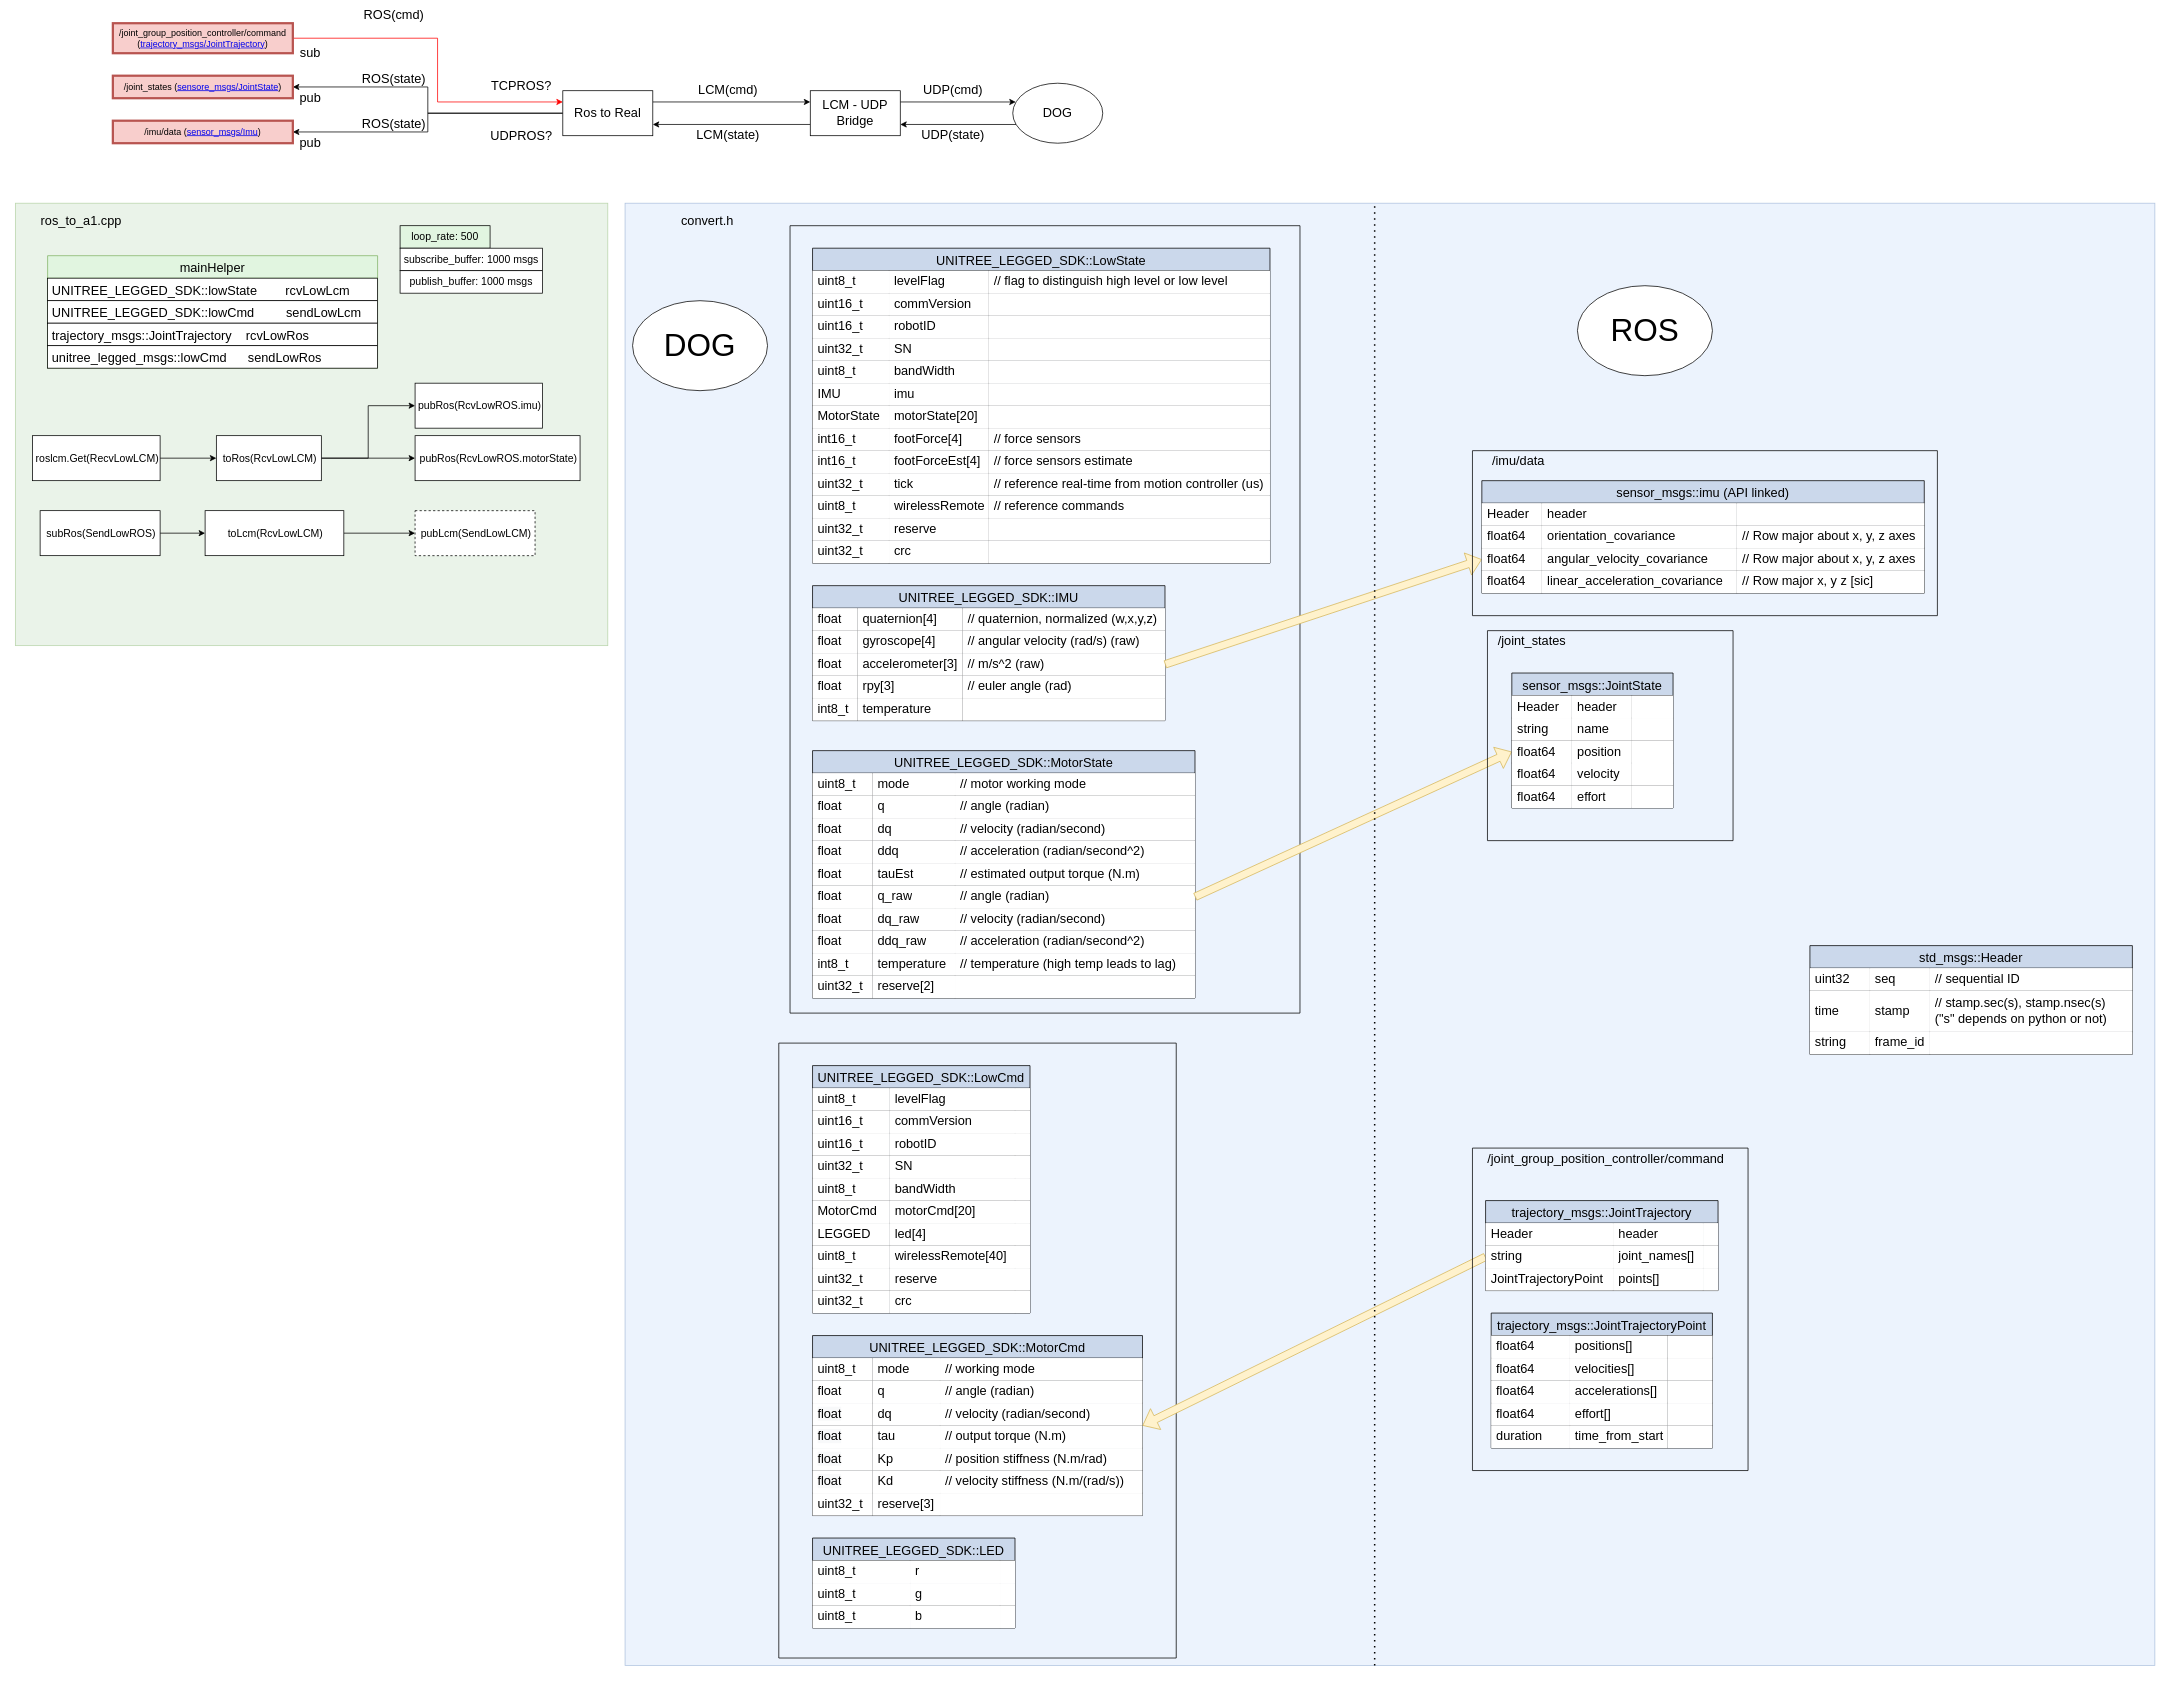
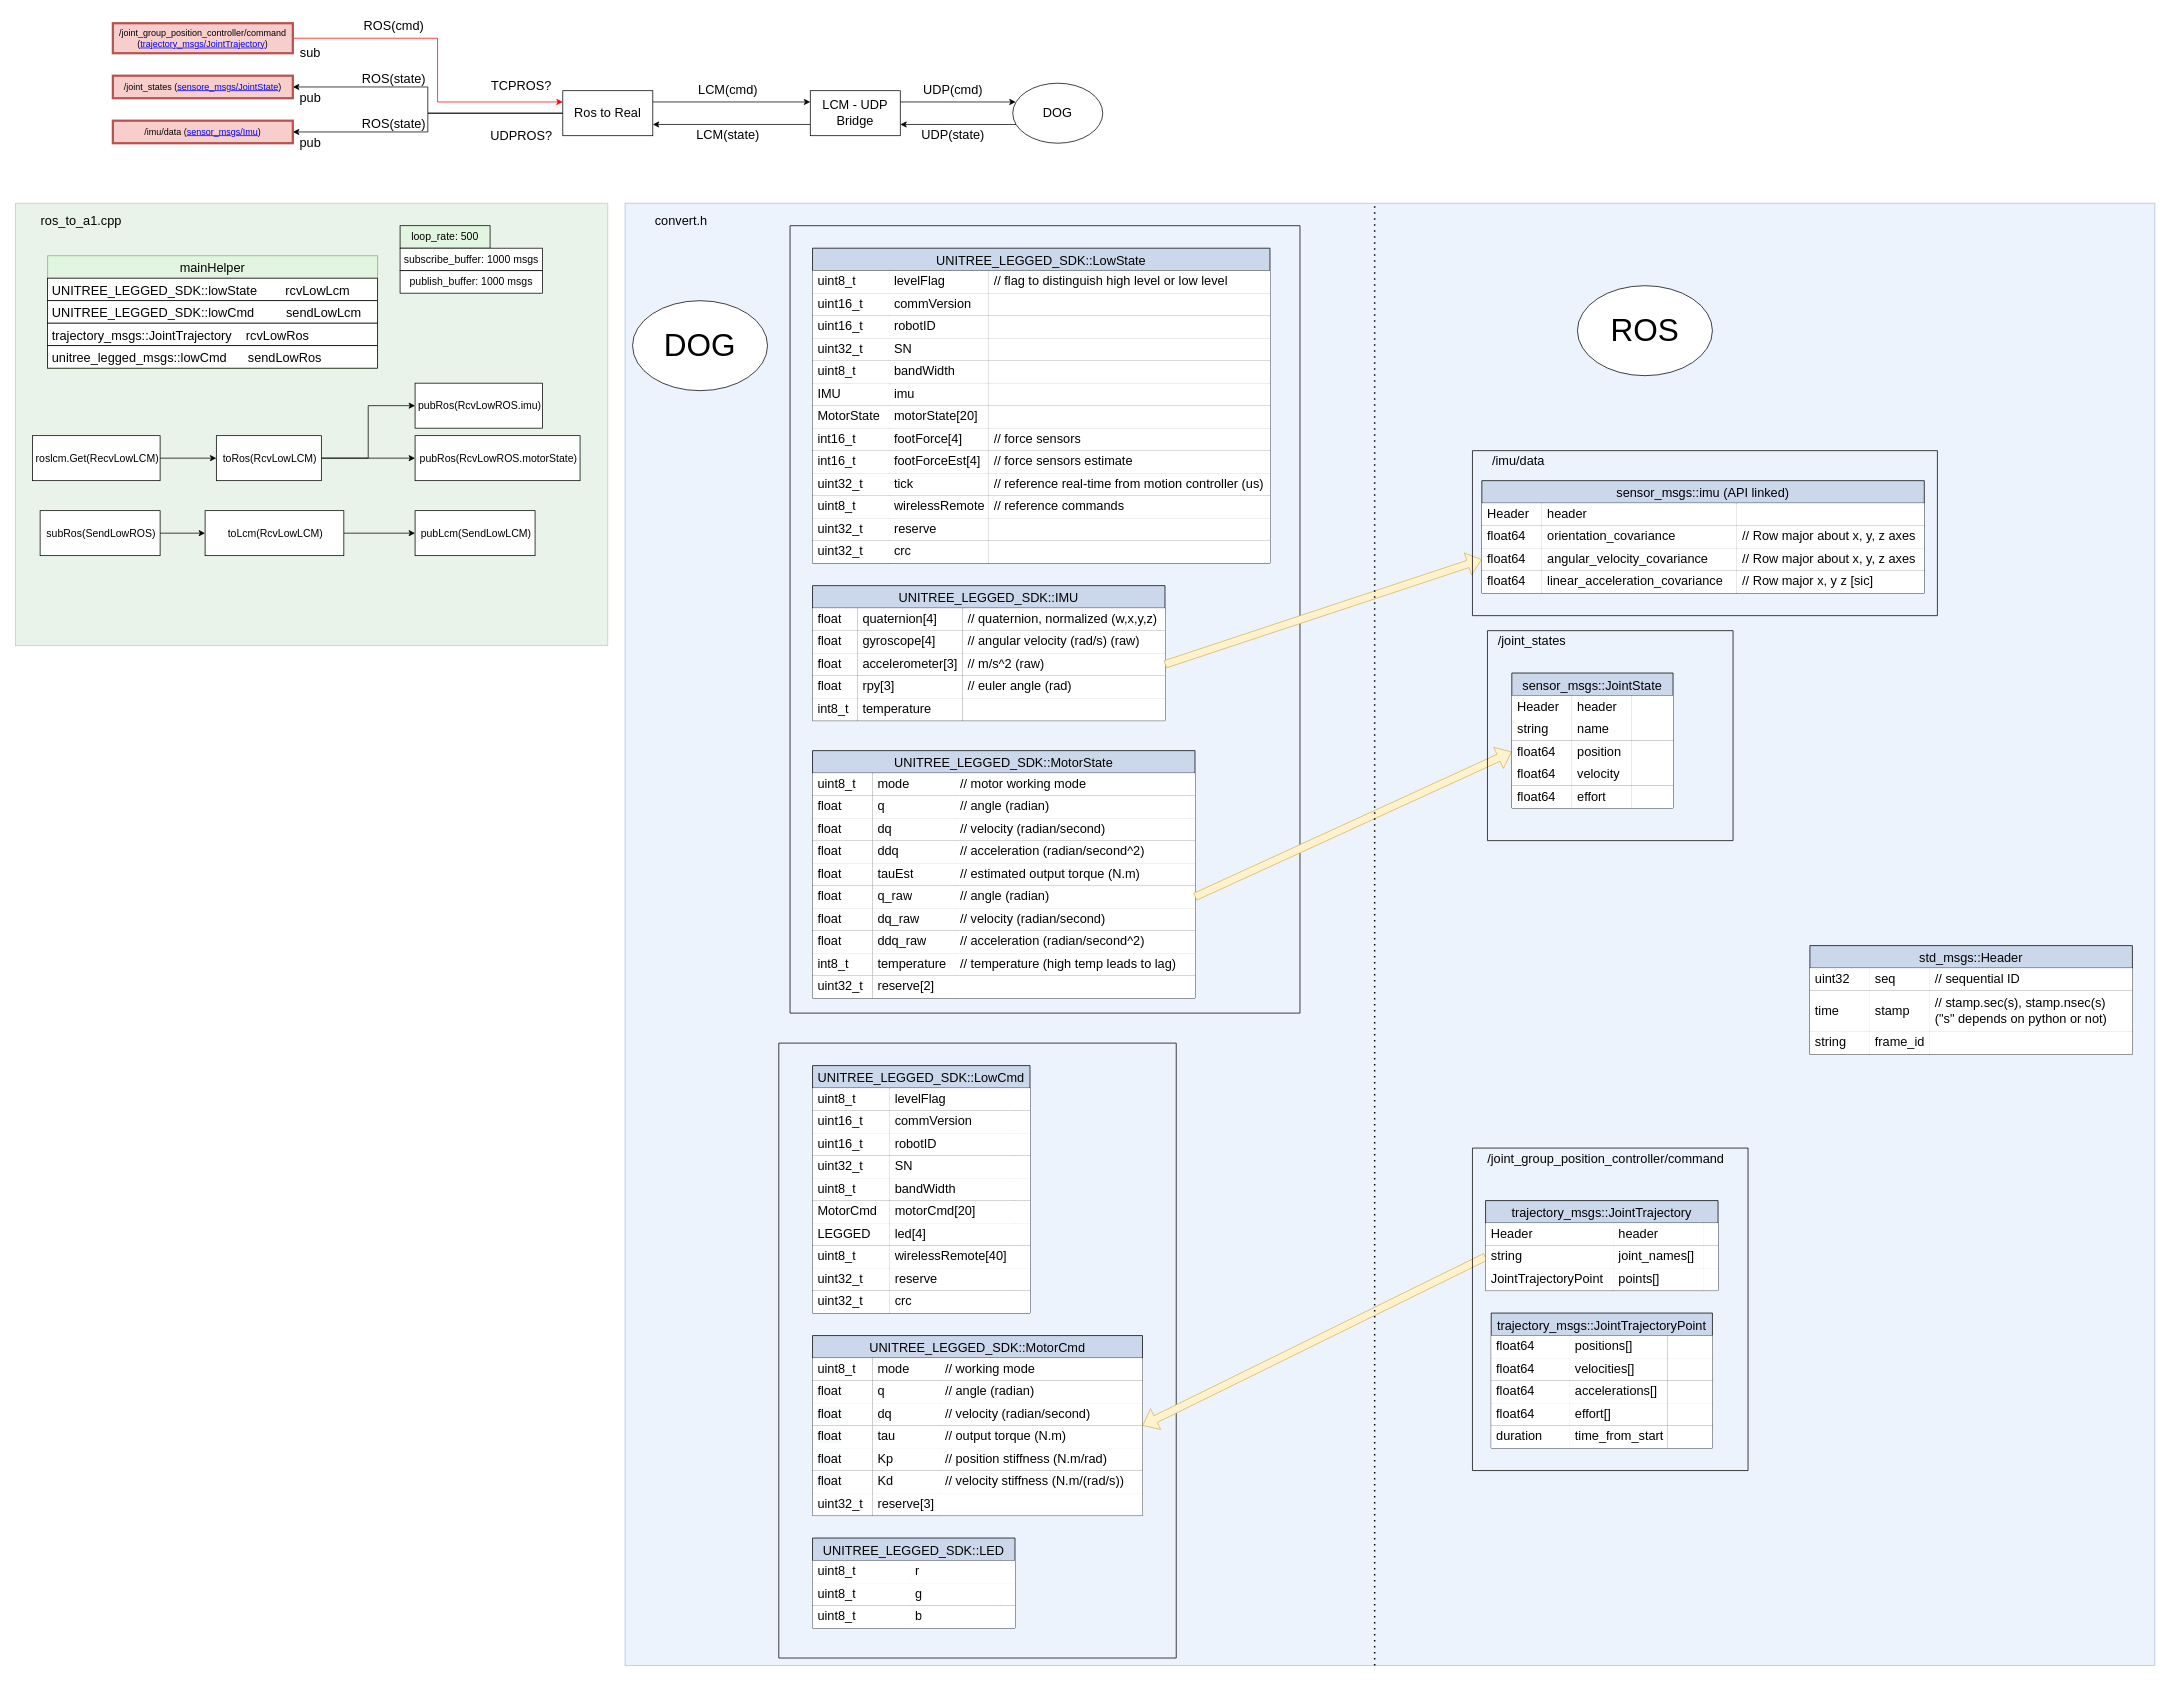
- <mxCell id="17" value="ROS(cmd)" style="text;html=1;strokeColor=none;fillColor=none;align=center;verticalAlign=middle;whiteSpace=wrap;rounded=0;fontSize=17;" parent="1" vertex="1"><mxGeometry x="480" y="5" width="90" height="30" as="geometry" /></mxCell>
+ <mxCell id="17" value="ROS(cmd)" style="text;html=1;strokeColor=none;fillColor=none;align=center;verticalAlign=middle;whiteSpace=wrap;rounded=0;fontSize=17;" parent="1" vertex="1"><mxGeometry x="480" y="20" width="90" height="30" as="geometry" /></mxCell>
- <mxCell id="43" value="convert.h" style="text;html=1;strokeColor=none;fillColor=none;align=center;verticalAlign=middle;whiteSpace=wrap;rounded=0;fontSize=17;opacity=50;" parent="1" vertex="1"><mxGeometry x="878" y="280" width="130" height="30" as="geometry" /></mxCell>
+ <mxCell id="43" value="convert.h" style="text;html=1;strokeColor=none;fillColor=none;align=center;verticalAlign=middle;whiteSpace=wrap;rounded=0;fontSize=17;opacity=50;" parent="1" vertex="1"><mxGeometry x="843" y="280" width="130" height="30" as="geometry" /></mxCell>
- <mxCell id="38" value="pubLcm(SendLowLCM)" style="rounded=0;whiteSpace=wrap;html=1;fontSize=14;strokeColor=default;fillColor=#FFFFFF;gradientColor=none;align=center;spacingLeft=3;dashed=1;" parent="1" vertex="1"><mxGeometry x="553" y="680" width="160" height="60" as="geometry" /></mxCell>
+ <mxCell id="38" value="pubLcm(SendLowLCM)" style="rounded=0;whiteSpace=wrap;html=1;fontSize=14;strokeColor=default;fillColor=#FFFFFF;gradientColor=none;align=center;spacingLeft=3;" parent="1" vertex="1"><mxGeometry x="553" y="680" width="160" height="60" as="geometry" /></mxCell>
